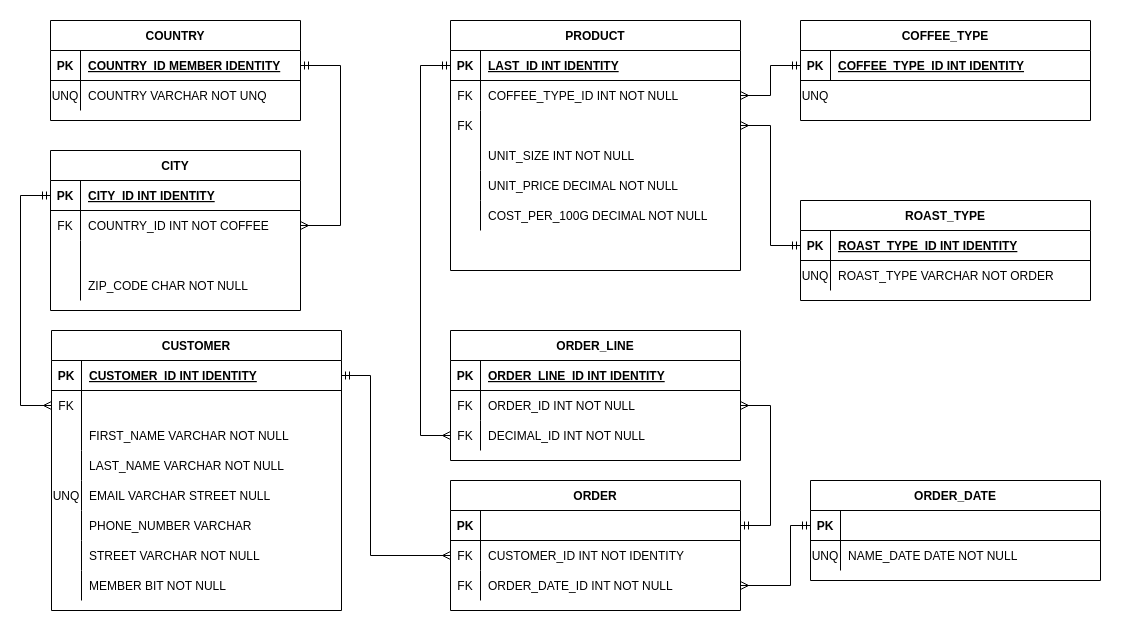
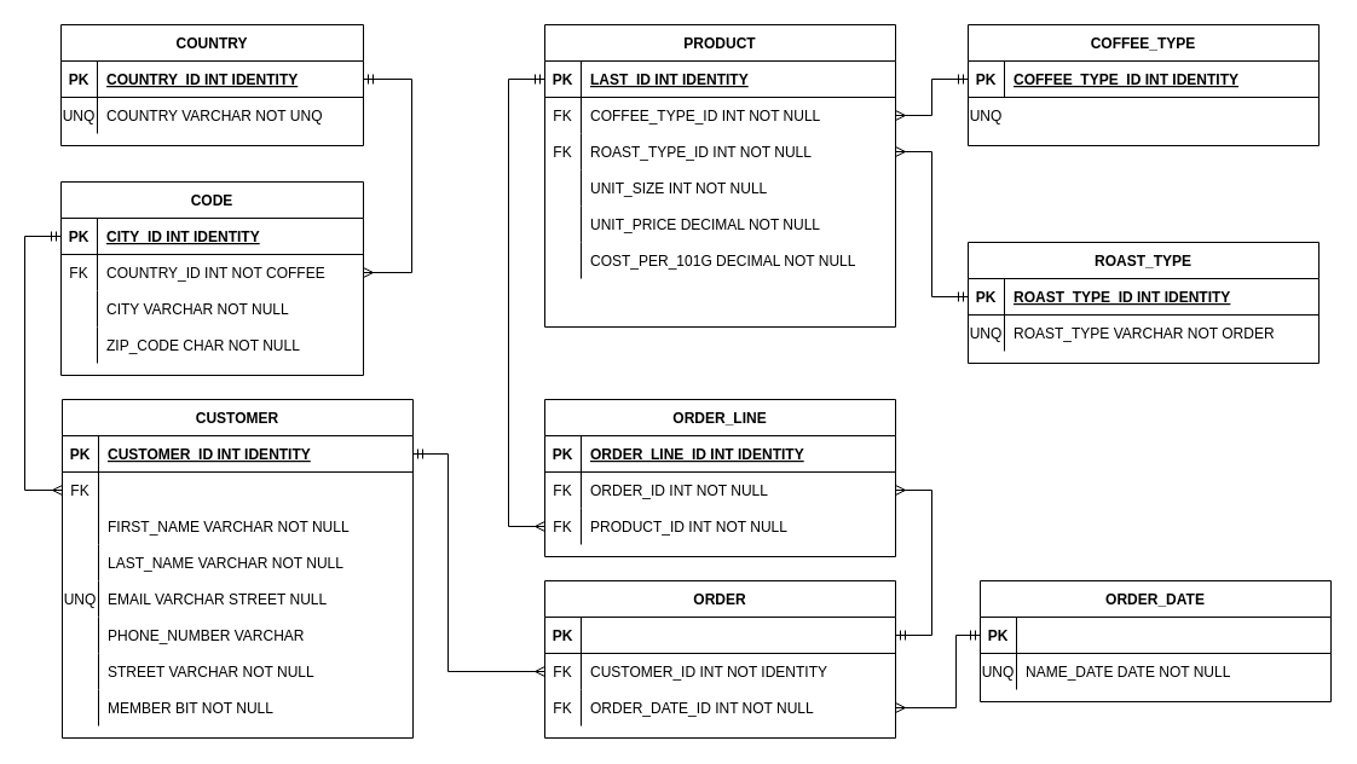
- <mxCell id="18" value="COUNTRY_ID MEMBER IDENTITY" style="shape=partialRectangle;overflow=hidden;connectable=0;fillColor=none;top=0;left=0;bottom=0;right=0;align=left;spacingLeft=6;fontStyle=5;" parent="16" vertex="1"><mxGeometry x="30" width="220" height="30" as="geometry"><mxRectangle width="220" height="30" as="alternateBounds" /></mxGeometry></mxCell>
+ <mxCell id="18" value="COUNTRY_ID INT IDENTITY" style="shape=partialRectangle;overflow=hidden;connectable=0;fillColor=none;top=0;left=0;bottom=0;right=0;align=left;spacingLeft=6;fontStyle=5;" parent="16" vertex="1"><mxGeometry x="30" width="220" height="30" as="geometry"><mxRectangle width="220" height="30" as="alternateBounds" /></mxGeometry></mxCell>
+ <mxCell id="78" value="ROAST_TYPE_ID INT NOT NULL" style="shape=partialRectangle;overflow=hidden;connectable=0;fillColor=none;top=0;left=0;bottom=0;right=0;align=left;spacingLeft=6;" parent="76" vertex="1"><mxGeometry x="30" width="260" height="30" as="geometry"><mxRectangle width="260" height="30" as="alternateBounds" /></mxGeometry></mxCell>
- <mxCell id="2" value="CITY" style="shape=table;startSize=30;container=1;collapsible=1;childLayout=tableLayout;fixedRows=1;rowLines=0;fontStyle=1;align=center;resizeLast=1;" parent="1" vertex="1"><mxGeometry x="50" y="150" width="250" height="160" as="geometry" /></mxCell>
+ <mxCell id="2" value="CODE" style="shape=table;startSize=30;container=1;collapsible=1;childLayout=tableLayout;fixedRows=1;rowLines=0;fontStyle=1;align=center;resizeLast=1;" parent="1" vertex="1"><mxGeometry x="50" y="150" width="250" height="160" as="geometry" /></mxCell>
- <mxCell id="87" value="COST_PER_100G DECIMAL NOT NULL" style="shape=partialRectangle;overflow=hidden;connectable=0;fillColor=none;top=0;left=0;bottom=0;right=0;align=left;spacingLeft=6;" parent="85" vertex="1"><mxGeometry x="30" width="260" height="30" as="geometry"><mxRectangle width="260" height="30" as="alternateBounds" /></mxGeometry></mxCell>
+ <mxCell id="87" value="COST_PER_101G DECIMAL NOT NULL" style="shape=partialRectangle;overflow=hidden;connectable=0;fillColor=none;top=0;left=0;bottom=0;right=0;align=left;spacingLeft=6;" parent="85" vertex="1"><mxGeometry x="30" width="260" height="30" as="geometry"><mxRectangle width="260" height="30" as="alternateBounds" /></mxGeometry></mxCell>
+ <mxCell id="11" value="CITY VARCHAR NOT NULL" style="shape=partialRectangle;overflow=hidden;connectable=0;fillColor=none;top=0;left=0;bottom=0;right=0;align=left;spacingLeft=6;" parent="9" vertex="1"><mxGeometry x="30" width="220" height="30" as="geometry"><mxRectangle width="220" height="30" as="alternateBounds" /></mxGeometry></mxCell>
- <mxCell id="67" value="DECIMAL_ID INT NOT NULL" style="shape=partialRectangle;overflow=hidden;connectable=0;fillColor=none;top=0;left=0;bottom=0;right=0;align=left;spacingLeft=6;" parent="65" vertex="1"><mxGeometry x="30" width="260" height="30" as="geometry"><mxRectangle width="260" height="30" as="alternateBounds" /></mxGeometry></mxCell>
+ <mxCell id="67" value="PRODUCT_ID INT NOT NULL" style="shape=partialRectangle;overflow=hidden;connectable=0;fillColor=none;top=0;left=0;bottom=0;right=0;align=left;spacingLeft=6;" parent="65" vertex="1"><mxGeometry x="30" width="260" height="30" as="geometry"><mxRectangle width="260" height="30" as="alternateBounds" /></mxGeometry></mxCell>
